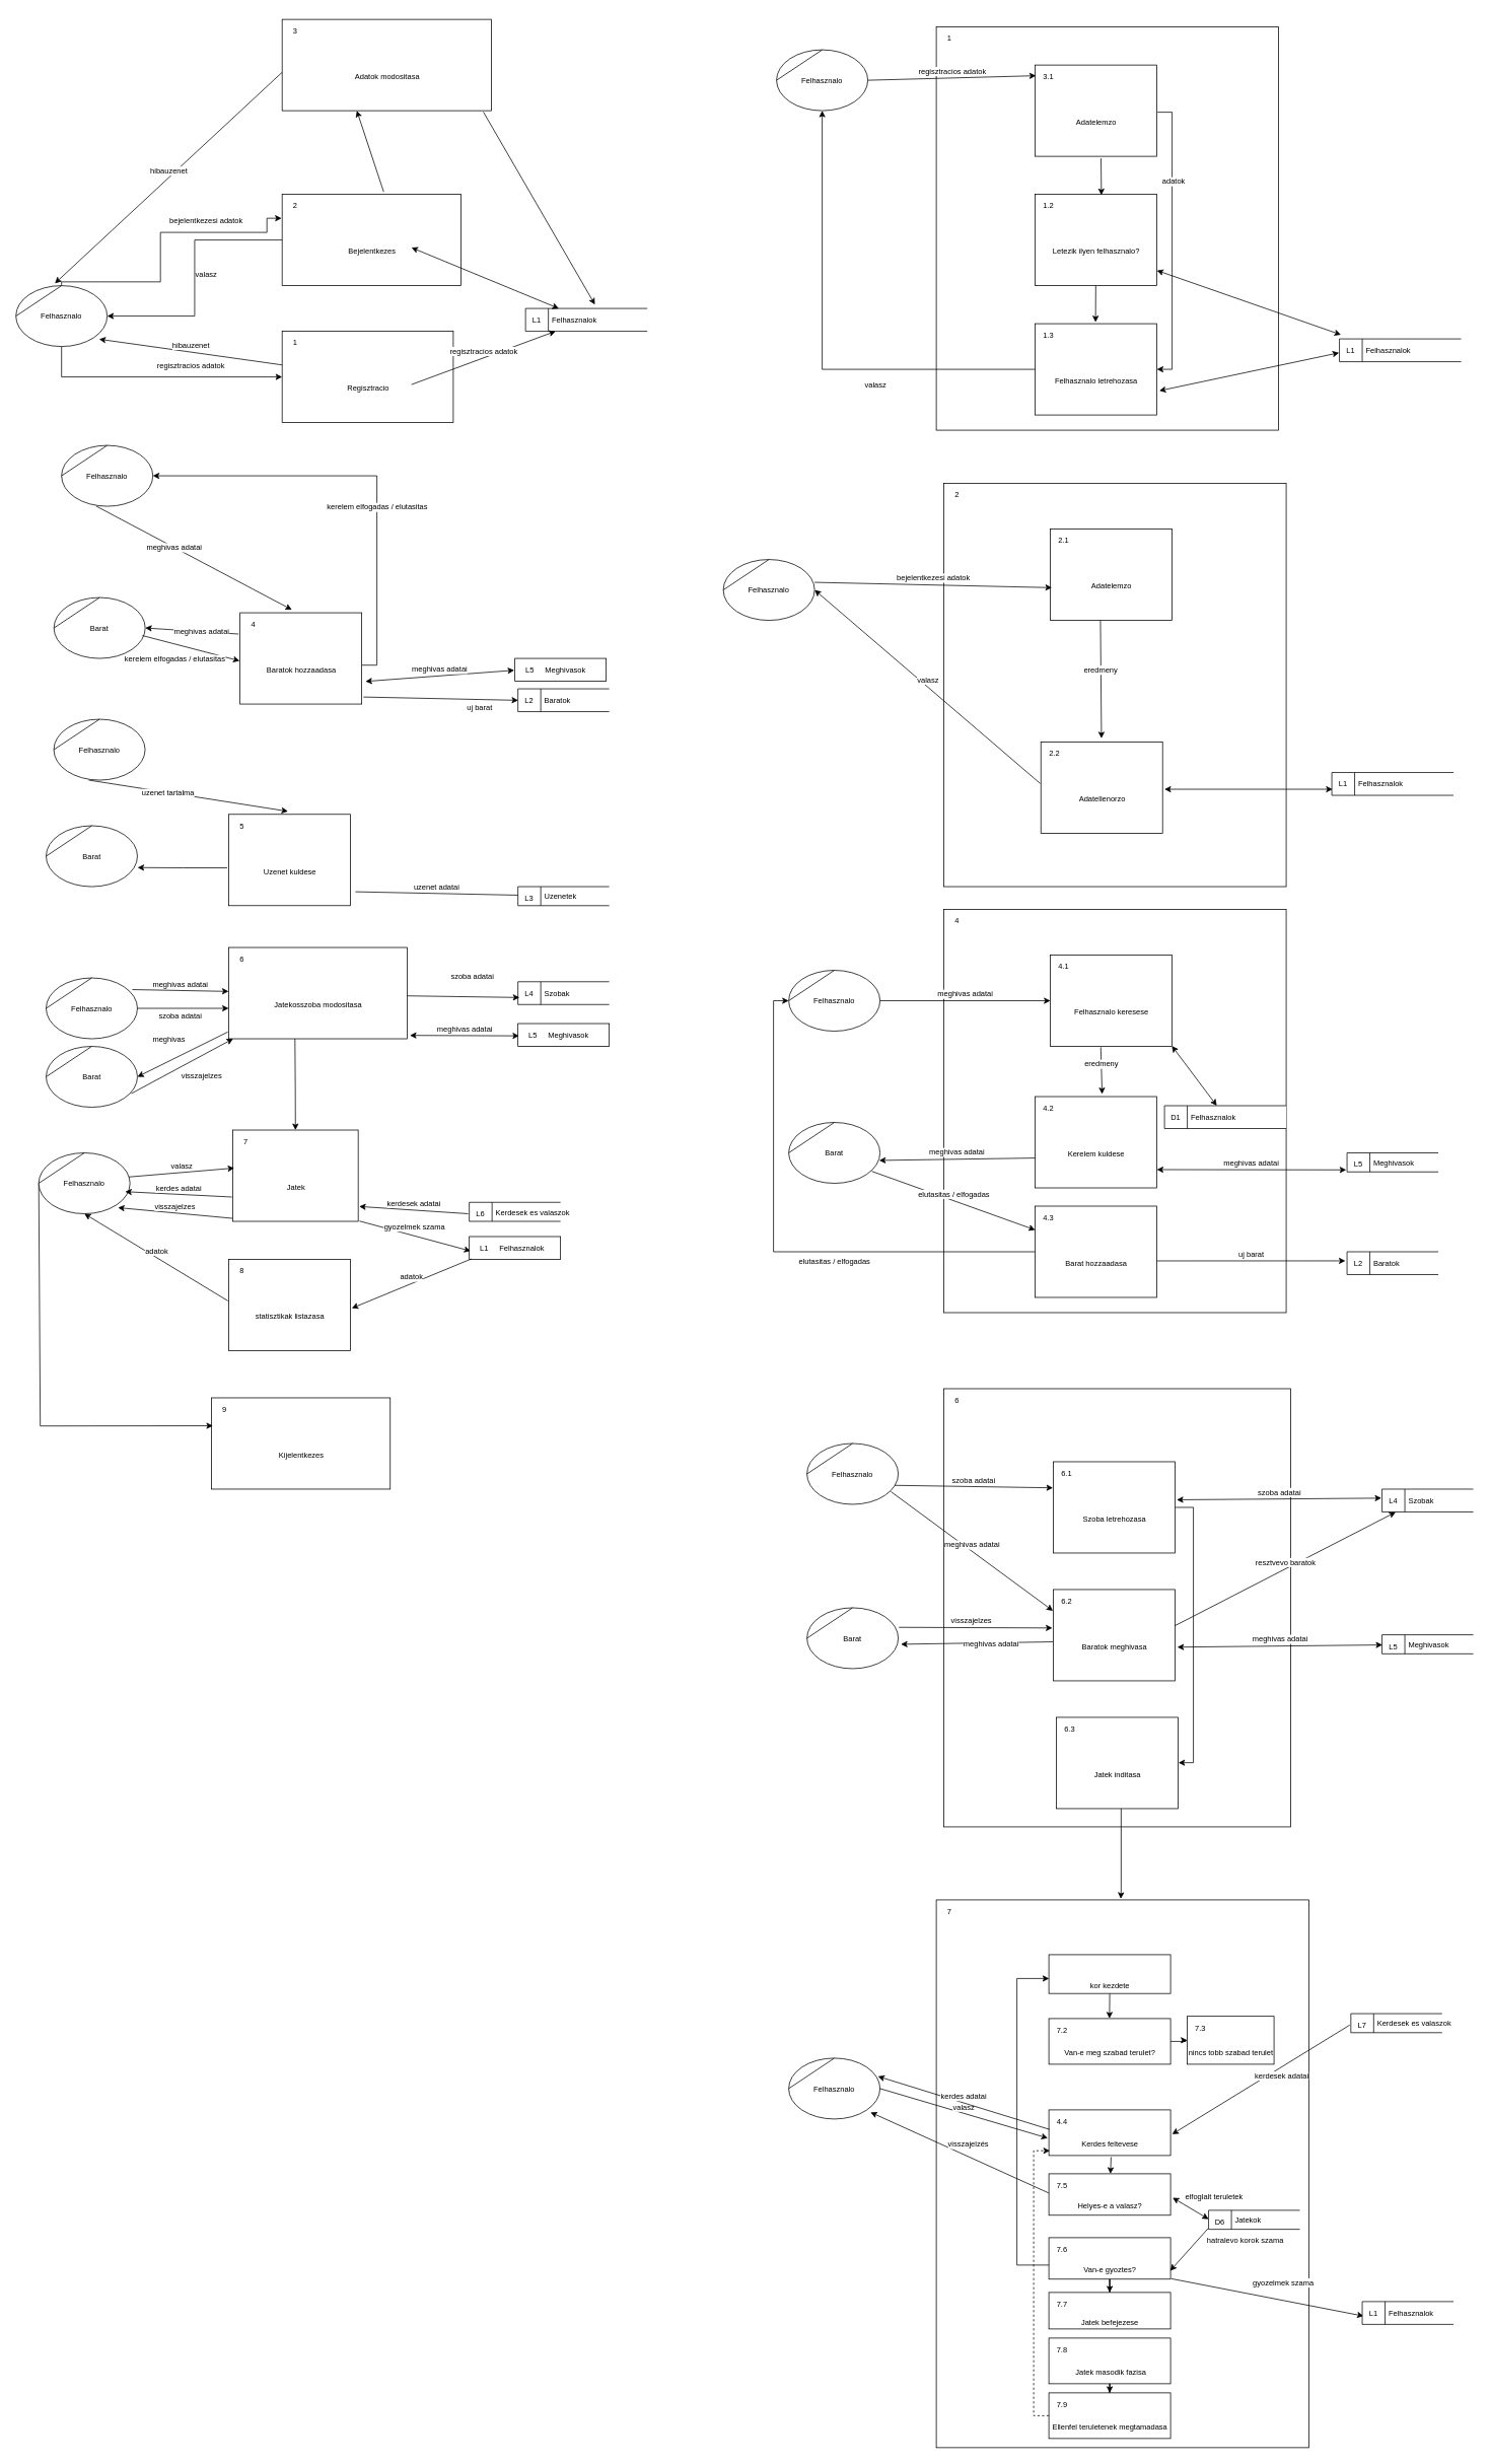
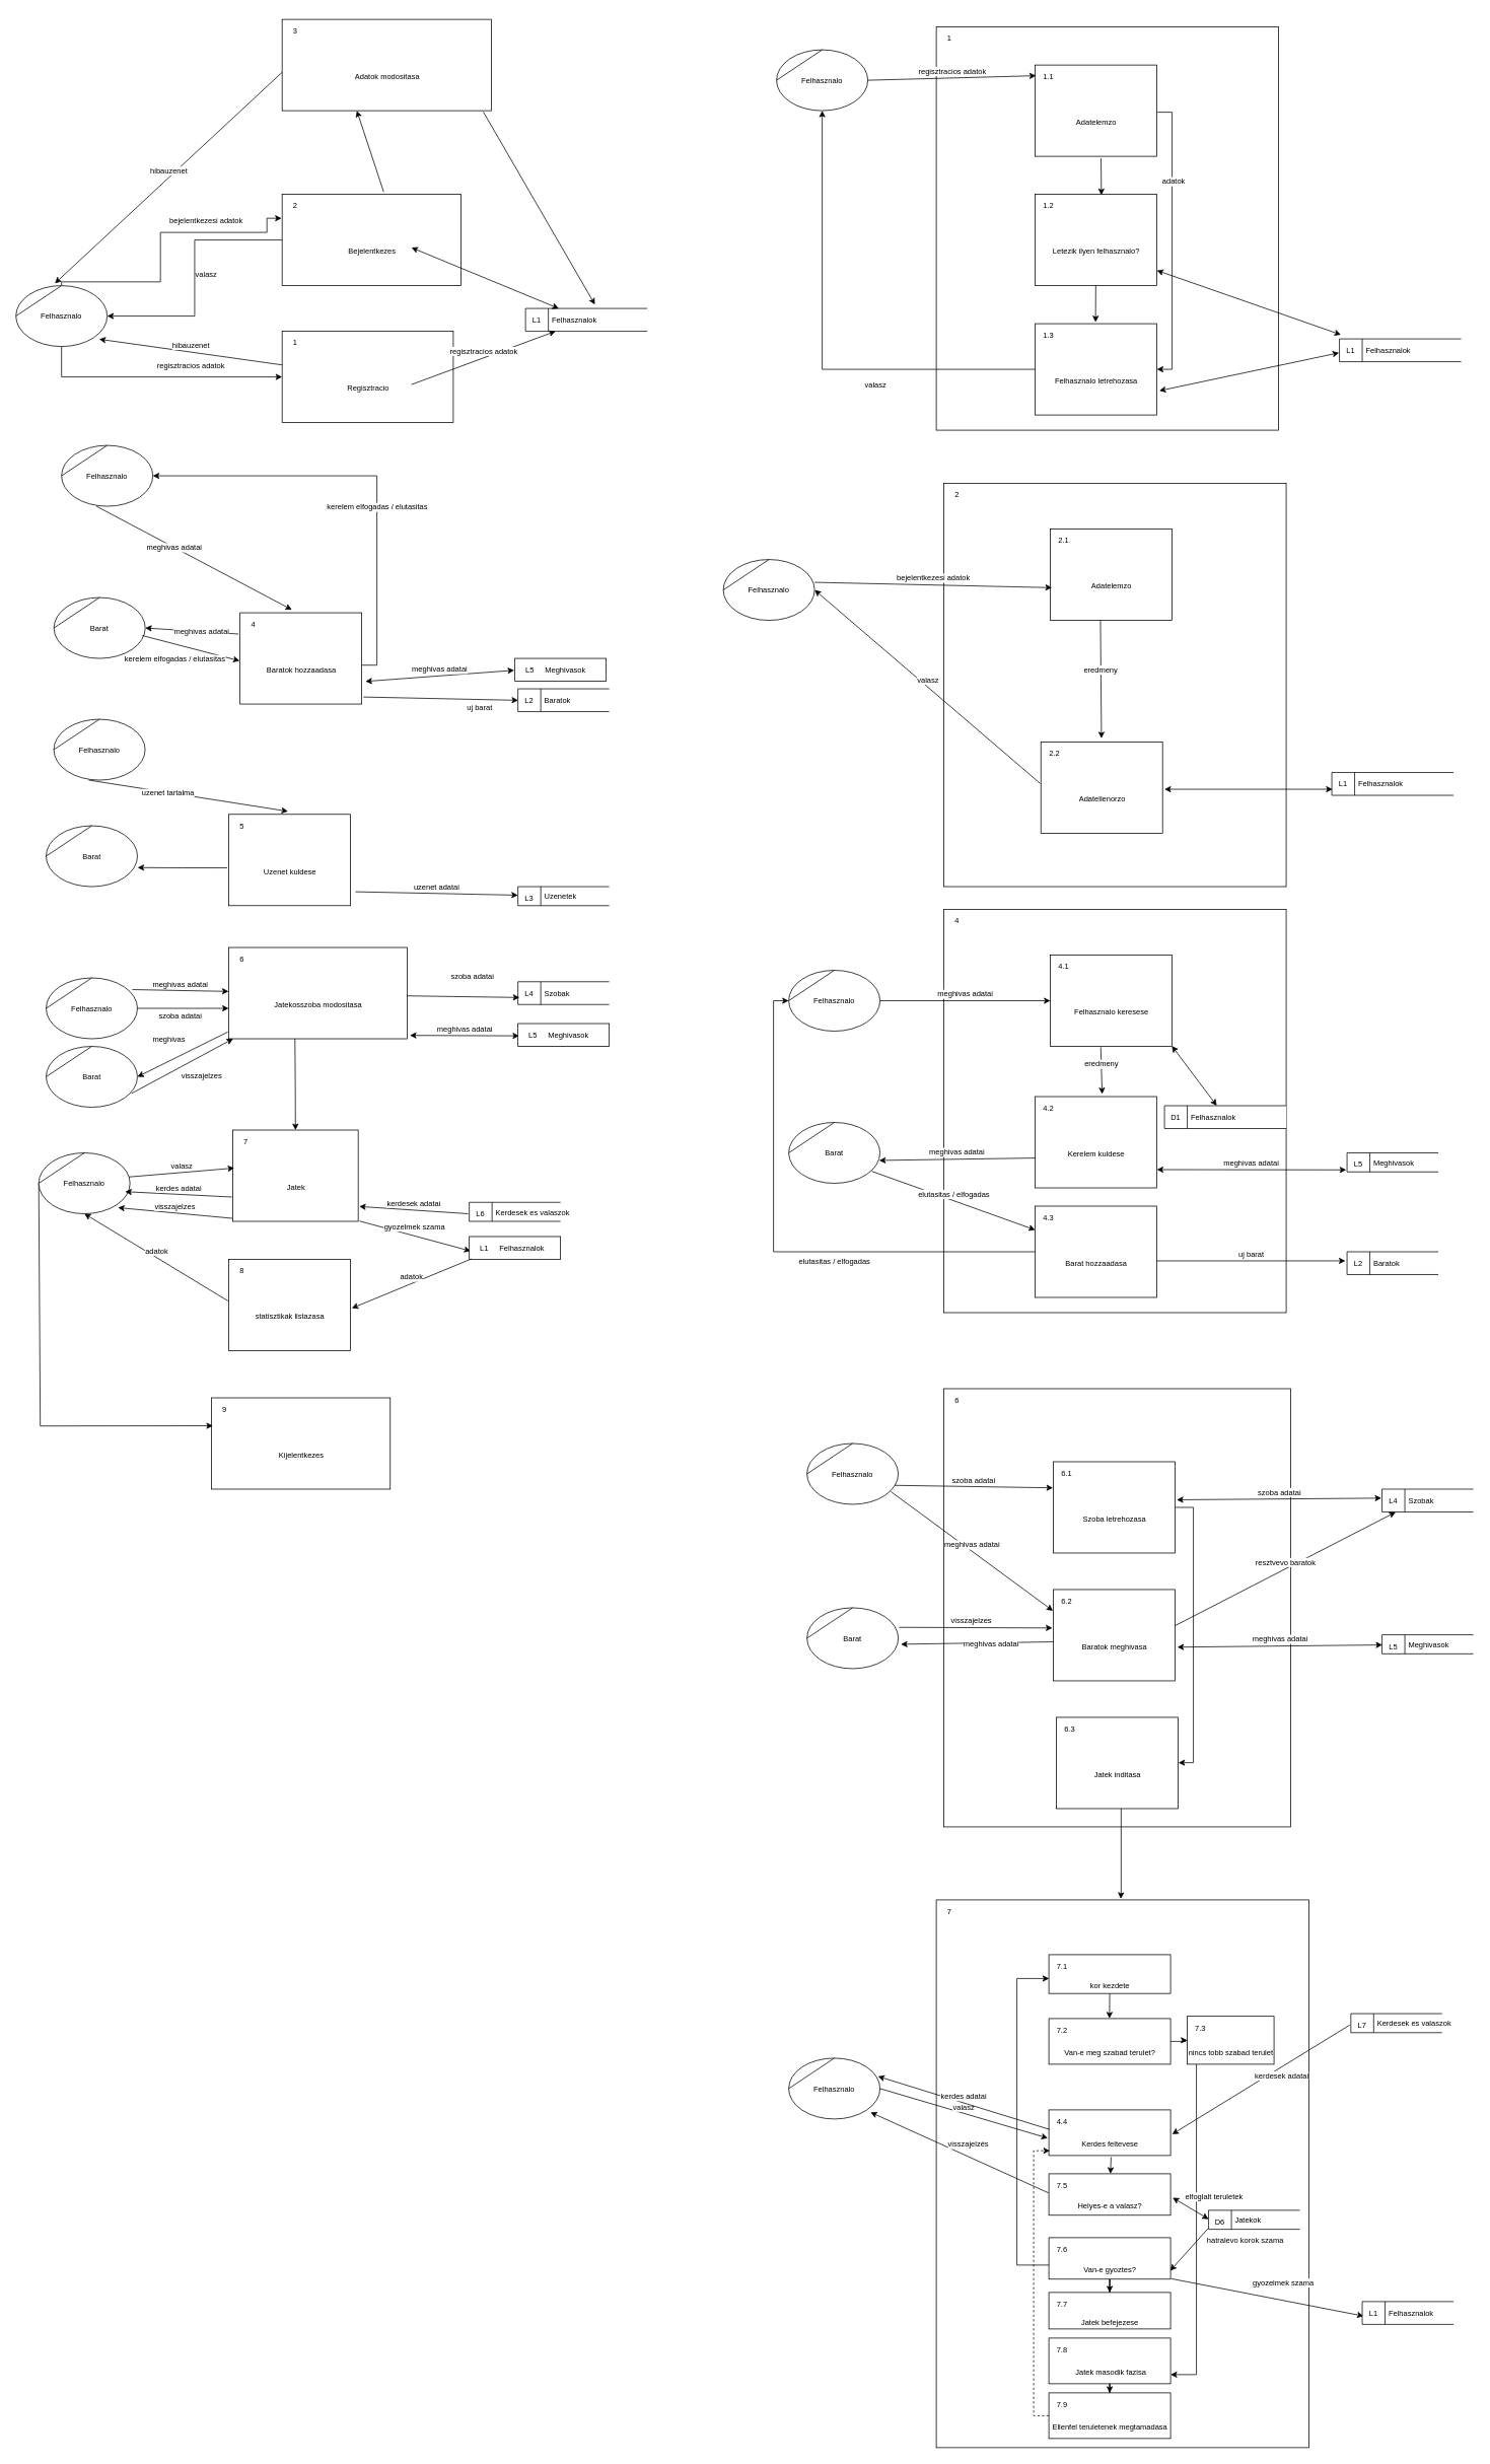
- <mxCell id="96" value="3.1" style="text;html=1;strokeColor=none;fillColor=none;align=center;verticalAlign=middle;whiteSpace=wrap;rounded=0;connectable=0;allowArrows=0;editable=1;movable=0;resizable=0;rotatable=0;deletable=0;locked=0;cloneable=0;fontSize=10;" vertex="1" parent="95"><mxGeometry width="35" height="30" as="geometry" /></mxCell>
+ <mxCell id="96" value="1.1" style="text;html=1;strokeColor=none;fillColor=none;align=center;verticalAlign=middle;whiteSpace=wrap;rounded=0;connectable=0;allowArrows=0;editable=1;movable=0;resizable=0;rotatable=0;deletable=0;locked=0;cloneable=0;fontSize=10;" vertex="1" parent="95"><mxGeometry width="35" height="30" as="geometry" /></mxCell>
- <mxCell id="56" value="uzenet adatai" style="endArrow=none;html=1;rounded=0;verticalAlign=bottom;exitX=1.042;exitY=0.848;exitDx=0;exitDy=0;exitPerimeter=0;fontSize=10;" edge="1" parent="1" source="63" target="53"><mxGeometry width="50" height="50" relative="1" as="geometry"><mxPoint x="439.84" y="1176.73" as="sourcePoint" /><mxPoint x="559.84" y="1176.73" as="targetPoint" /></mxGeometry></mxCell>
+ <mxCell id="56" value="uzenet adatai" style="endArrow=classic;html=1;rounded=0;verticalAlign=bottom;exitX=1.042;exitY=0.848;exitDx=0;exitDy=0;exitPerimeter=0;fontSize=10;" edge="1" parent="1" source="63" target="53"><mxGeometry width="50" height="50" relative="1" as="geometry"><mxPoint x="439.84" y="1176.73" as="sourcePoint" /><mxPoint x="559.84" y="1176.73" as="targetPoint" /></mxGeometry></mxCell>
+ <mxCell id="201" value="7.1" style="text;html=1;strokeColor=none;fillColor=none;align=center;verticalAlign=middle;whiteSpace=wrap;rounded=0;connectable=0;allowArrows=0;editable=1;movable=0;resizable=0;rotatable=0;deletable=0;locked=0;cloneable=0;fontSize=10;" vertex="1" parent="200"><mxGeometry width="35" height="30" as="geometry" /></mxCell>
+ <mxCell id="195" style="edgeStyle=orthogonalEdgeStyle;rounded=0;orthogonalLoop=1;jettySize=auto;html=1;entryX=1;entryY=0.8;entryDx=0;entryDy=0;entryPerimeter=0;fontSize=10;startArrow=none;startFill=0;" edge="1" parent="176" source="196" target="184"><mxGeometry relative="1" as="geometry"><Array as="points"><mxPoint x="342" y="624" /></Array></mxGeometry></mxCell>
